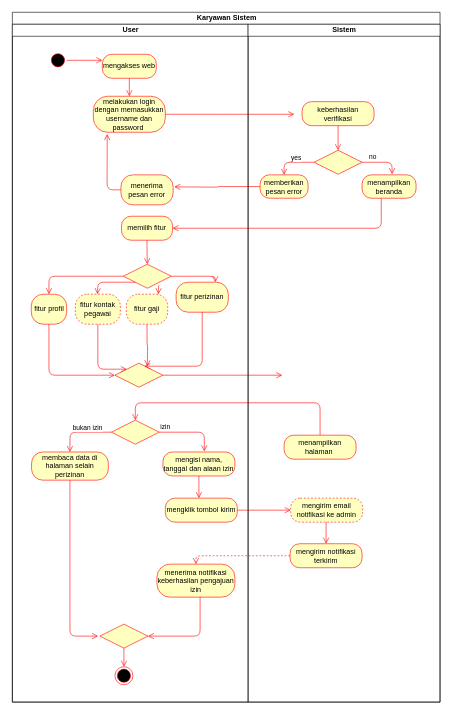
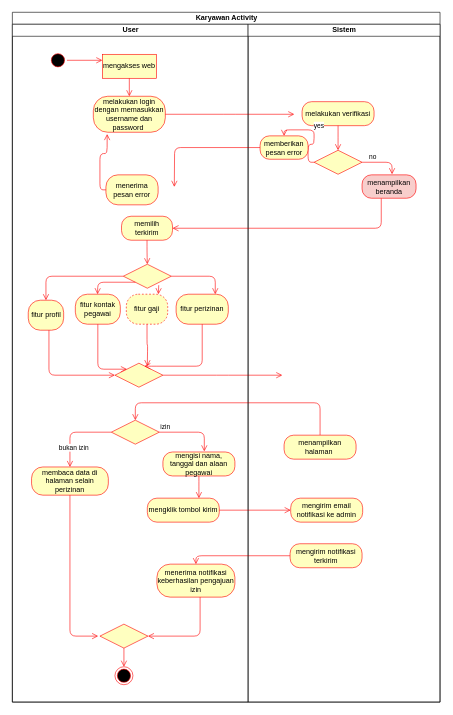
- <mxCell id="2" value="Karyawan Sistem" style="swimlane;html=1;childLayout=stackLayout;resizeParent=1;resizeParentMax=0;startSize=20;" parent="1" vertex="1"><mxGeometry x="20" y="20" width="713" height="1150" as="geometry" /></mxCell>
+ <mxCell id="2" value="Karyawan Activity" style="swimlane;html=1;childLayout=stackLayout;resizeParent=1;resizeParentMax=0;startSize=20;" parent="1" vertex="1"><mxGeometry x="20" y="20" width="713" height="1150" as="geometry" /></mxCell>
- <mxCell id="11" value="mengakses web" style="rounded=1;whiteSpace=wrap;html=1;arcSize=40;fontColor=#000000;fillColor=#ffffc0;strokeColor=#ff0000;" vertex="1" parent="3"><mxGeometry x="150" y="50" width="90" height="40" as="geometry" /></mxCell>
+ <mxCell id="11" value="mengakses web" style="whiteSpace=wrap;html=1;arcSize=40;fontColor=#000000;fillColor=#ffffc0;strokeColor=#ff0000;rounded=0;" vertex="1" parent="3"><mxGeometry x="150" y="50" width="90" height="40" as="geometry" /></mxCell>
- <mxCell id="51" value="keberhasilan verifikasi" style="rounded=1;whiteSpace=wrap;html=1;arcSize=40;fontColor=#000000;fillColor=#ffffc0;strokeColor=#ff0000;" vertex="1" parent="47"><mxGeometry x="90" y="129" width="120" height="40" as="geometry" /></mxCell>
+ <mxCell id="51" value="melakukan verifikasi" style="rounded=1;whiteSpace=wrap;html=1;arcSize=40;fontColor=#000000;fillColor=#ffffc0;strokeColor=#ff0000;" vertex="1" parent="47"><mxGeometry x="90" y="129" width="120" height="40" as="geometry" /></mxCell>
- <mxCell id="56" value="memberikan pesan error" style="rounded=1;whiteSpace=wrap;html=1;arcSize=40;fontColor=#000000;fillColor=#ffffc0;strokeColor=#ff0000;" vertex="1" parent="47"><mxGeometry x="20" y="251" width="80" height="39" as="geometry" /></mxCell>
+ <mxCell id="56" value="memberikan pesan error" style="rounded=1;whiteSpace=wrap;html=1;arcSize=40;fontColor=#000000;fillColor=#ffffc0;strokeColor=#ff0000;" vertex="1" parent="47"><mxGeometry x="20" y="186" width="80" height="39" as="geometry" /></mxCell>
- <mxCell id="57" value="menampilkan beranda" style="rounded=1;whiteSpace=wrap;html=1;arcSize=40;fontColor=#000000;fillColor=#ffffc0;strokeColor=#ff0000;" vertex="1" parent="47"><mxGeometry x="190" y="251" width="90" height="39" as="geometry" /></mxCell>
+ <mxCell id="57" value="menampilkan beranda" style="rounded=1;whiteSpace=wrap;html=1;arcSize=40;fontColor=#000000;fillColor=#f8cecc;strokeColor=#ff0000;" vertex="1" parent="47"><mxGeometry x="190" y="251" width="90" height="39" as="geometry" /></mxCell>
- <mxCell id="15" value="menerima pesan error" style="rounded=1;whiteSpace=wrap;html=1;arcSize=40;fontColor=#000000;fillColor=#ffffc0;strokeColor=#ff0000;" vertex="1" parent="3"><mxGeometry x="181" y="251" width="87" height="50" as="geometry" /></mxCell>
+ <mxCell id="15" value="menerima pesan error" style="rounded=1;whiteSpace=wrap;html=1;arcSize=40;fontColor=#000000;fillColor=#ffffc0;strokeColor=#ff0000;" vertex="1" parent="3"><mxGeometry x="156" y="251" width="87" height="50" as="geometry" /></mxCell>
- <mxCell id="17" value="memilih fitur" style="rounded=1;whiteSpace=wrap;html=1;arcSize=40;fontColor=#000000;fillColor=#ffffc0;strokeColor=#ff0000;" vertex="1" parent="3"><mxGeometry x="182" y="320" width="85" height="40" as="geometry" /></mxCell>
+ <mxCell id="17" value="memilih terkirim" style="rounded=1;whiteSpace=wrap;html=1;arcSize=40;fontColor=#000000;fillColor=#ffffc0;strokeColor=#ff0000;" vertex="1" parent="3"><mxGeometry x="182" y="320" width="85" height="40" as="geometry" /></mxCell>
- <mxCell id="28" value="fitur perizinan" style="rounded=1;whiteSpace=wrap;html=1;arcSize=40;fontColor=#000000;fillColor=#ffffc0;strokeColor=#ff0000;" vertex="1" parent="3"><mxGeometry x="273" y="430" width="87" height="50" as="geometry" /></mxCell>
+ <mxCell id="28" value="fitur perizinan" style="rounded=1;whiteSpace=wrap;html=1;arcSize=40;fontColor=#000000;fillColor=#ffffc0;strokeColor=#ff0000;" vertex="1" parent="3"><mxGeometry x="273" y="450" width="87" height="50" as="geometry" /></mxCell>
- <mxCell id="22" value="fitur profil" style="rounded=1;whiteSpace=wrap;html=1;arcSize=40;fontColor=#000000;fillColor=#ffffc0;strokeColor=#ff0000;" vertex="1" parent="3"><mxGeometry x="31.5" y="450" width="59" height="50" as="geometry" /></mxCell>
+ <mxCell id="22" value="fitur profil" style="rounded=1;whiteSpace=wrap;html=1;arcSize=40;fontColor=#000000;fillColor=#ffffc0;strokeColor=#ff0000;" vertex="1" parent="3"><mxGeometry x="26.5" y="460" width="59" height="50" as="geometry" /></mxCell>
- <mxCell id="24" value="fitur kontak pegawai" style="rounded=1;whiteSpace=wrap;html=1;arcSize=40;fontColor=#000000;fillColor=#ffffc0;strokeColor=#ff0000;dashed=1;" vertex="1" parent="3"><mxGeometry x="105" y="450" width="75" height="50" as="geometry" /></mxCell>
+ <mxCell id="24" value="fitur kontak pegawai" style="rounded=1;whiteSpace=wrap;html=1;arcSize=40;fontColor=#000000;fillColor=#ffffc0;strokeColor=#ff0000;" vertex="1" parent="3"><mxGeometry x="105" y="450" width="75" height="50" as="geometry" /></mxCell>
- <mxCell id="37" value="mengisi nama, tanggal dan alaan izin" style="rounded=1;whiteSpace=wrap;html=1;arcSize=40;fontColor=#000000;fillColor=#ffffc0;strokeColor=#ff0000;" parent="3" vertex="1"><mxGeometry x="251" y="713" width="120" height="40" as="geometry" /></mxCell>
+ <mxCell id="37" value="mengisi nama, tanggal dan alaan pegawai" style="rounded=1;whiteSpace=wrap;html=1;arcSize=40;fontColor=#000000;fillColor=#ffffc0;strokeColor=#ff0000;" parent="3" vertex="1"><mxGeometry x="251" y="713" width="120" height="40" as="geometry" /></mxCell>
- <mxCell id="38" value="membaca data di halaman selain perizinan" style="rounded=1;whiteSpace=wrap;html=1;arcSize=40;fontColor=#000000;fillColor=#ffffc0;strokeColor=#ff0000;" vertex="1" parent="3"><mxGeometry x="32" y="713" width="128" height="47" as="geometry" /></mxCell>
+ <mxCell id="38" value="membaca data di halaman selain perizinan" style="rounded=1;whiteSpace=wrap;html=1;arcSize=40;fontColor=#000000;fillColor=#ffffc0;strokeColor=#ff0000;" vertex="1" parent="3"><mxGeometry x="32" y="738" width="128" height="47" as="geometry" /></mxCell>
- <mxCell id="10" value="mengklik tombol kirim" style="rounded=1;whiteSpace=wrap;html=1;arcSize=40;fontColor=#000000;fillColor=#ffffc0;strokeColor=#ff0000;" vertex="1" parent="3"><mxGeometry x="255" y="790" width="120" height="40" as="geometry" /></mxCell>
+ <mxCell id="10" value="mengklik tombol kirim" style="rounded=1;whiteSpace=wrap;html=1;arcSize=40;fontColor=#000000;fillColor=#ffffc0;strokeColor=#ff0000;" vertex="1" parent="3"><mxGeometry x="225" y="790" width="120" height="40" as="geometry" /></mxCell>
- <mxCell id="49" value="mengirim email notifikasi ke admin" style="rounded=1;whiteSpace=wrap;html=1;arcSize=40;fontColor=#000000;fillColor=#ffffc0;strokeColor=#ff0000;dashed=1;" vertex="1" parent="47"><mxGeometry x="71" y="790" width="120" height="40" as="geometry" /></mxCell>
+ <mxCell id="49" value="mengirim email notifikasi ke admin" style="rounded=1;whiteSpace=wrap;html=1;arcSize=40;fontColor=#000000;fillColor=#ffffc0;strokeColor=#ff0000;" vertex="1" parent="47"><mxGeometry x="71" y="790" width="120" height="40" as="geometry" /></mxCell>
- <mxCell id="58" value="" style="edgeStyle=orthogonalEdgeStyle;html=1;verticalAlign=bottom;endArrow=open;endSize=8;strokeColor=#ff0000;exitX=0.5;exitY=1;exitDx=0;exitDy=0;" edge="1" source="49" parent="47" target="50"><mxGeometry relative="1" as="geometry"><mxPoint x="227" y="840" as="targetPoint" /><mxPoint x="227" y="870" as="sourcePoint" /><Array as="points"><mxPoint x="130" y="830" /><mxPoint x="130" y="840" /><mxPoint x="130" y="840" /></Array></mxGeometry></mxCell>
- <mxCell id="43" value="" style="edgeStyle=orthogonalEdgeStyle;html=1;verticalAlign=bottom;endArrow=open;endSize=8;strokeColor=#ff0000;entryX=0.5;entryY=0;entryDx=0;entryDy=0;dashed=1;" edge="1" source="50" parent="2" target="8"><mxGeometry relative="1" as="geometry"><mxPoint x="311" y="1046" as="targetPoint" /></mxGeometry></mxCell>
+ <mxCell id="43" value="" style="edgeStyle=orthogonalEdgeStyle;html=1;verticalAlign=bottom;endArrow=open;endSize=8;strokeColor=#ff0000;entryX=0.5;entryY=0;entryDx=0;entryDy=0;" edge="1" source="50" parent="2" target="8"><mxGeometry relative="1" as="geometry"><mxPoint x="311" y="1046" as="targetPoint" /></mxGeometry></mxCell>
